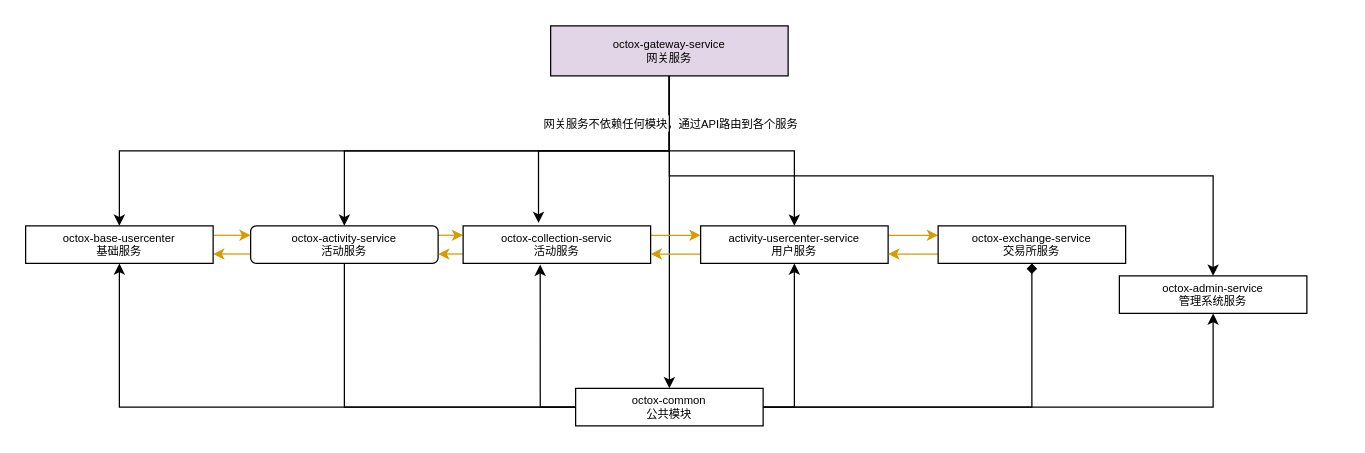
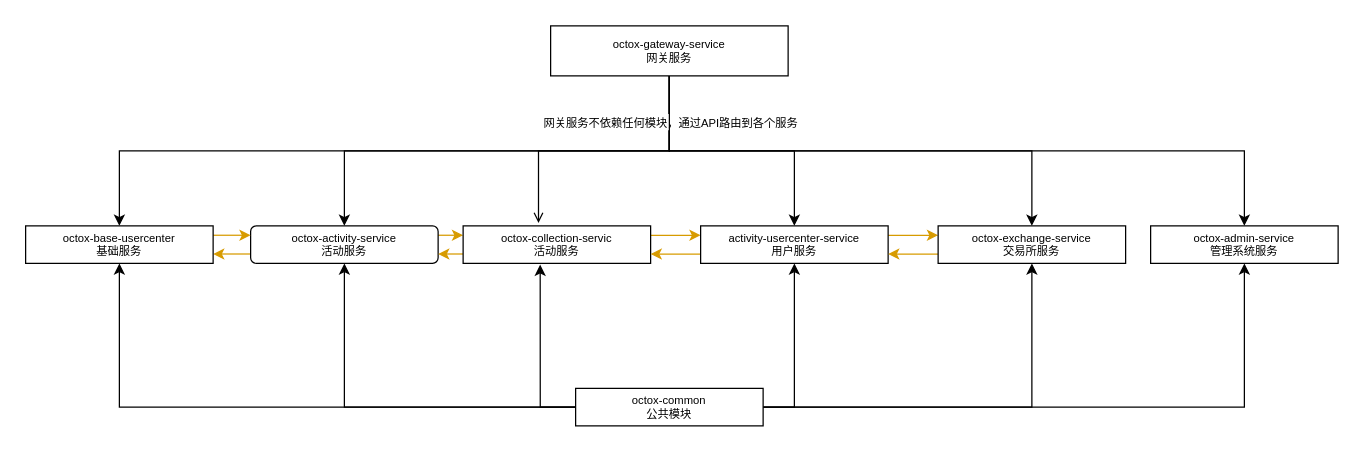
- <mxCell id="8" value="octox-gateway-service&lt;br&gt;网关服务" style="html=1;whiteSpace=wrap;fontSize=9;fillColor=#e1d5e7;" parent="1" vertex="1"><mxGeometry x="440" y="20" width="190" height="40" as="geometry" /></mxCell>
+ <mxCell id="8" value="octox-gateway-service&lt;br&gt;网关服务" style="html=1;whiteSpace=wrap;fontSize=9;" parent="1" vertex="1"><mxGeometry x="440" y="20" width="190" height="40" as="geometry" /></mxCell>
- <mxCell id="30" style="edgeStyle=orthogonalEdgeStyle;rounded=0;orthogonalLoop=1;jettySize=auto;html=1;exitX=0.5;exitY=1;exitDx=0;exitDy=0;entryX=0.402;entryY=-0.078;entryDx=0;entryDy=0;entryPerimeter=0;" parent="1" source="8" target="14" edge="1"><mxGeometry relative="1" as="geometry" /></mxCell>
+ <mxCell id="30" style="edgeStyle=orthogonalEdgeStyle;rounded=0;orthogonalLoop=1;jettySize=auto;html=1;exitX=0.5;exitY=1;exitDx=0;exitDy=0;entryX=0.402;entryY=-0.078;entryDx=0;entryDy=0;entryPerimeter=0;endArrow=open;" parent="1" source="8" target="14" edge="1"><mxGeometry relative="1" as="geometry" /></mxCell>
- <mxCell id="24" style="edgeStyle=orthogonalEdgeStyle;rounded=0;orthogonalLoop=1;jettySize=auto;html=1;exitX=0;exitY=0.5;exitDx=0;exitDy=0;entryX=0.5;entryY=1;entryDx=0;entryDy=0;endArrow=none;" parent="1" source="29" target="11" edge="1"><mxGeometry relative="1" as="geometry" /></mxCell>
+ <mxCell id="24" style="edgeStyle=orthogonalEdgeStyle;rounded=0;orthogonalLoop=1;jettySize=auto;html=1;exitX=0;exitY=0.5;exitDx=0;exitDy=0;entryX=0.5;entryY=1;entryDx=0;entryDy=0;" parent="1" source="29" target="11" edge="1"><mxGeometry relative="1" as="geometry" /></mxCell>
- <mxCell id="27" style="edgeStyle=orthogonalEdgeStyle;rounded=0;orthogonalLoop=1;jettySize=auto;html=1;exitX=1;exitY=0.5;exitDx=0;exitDy=0;entryX=0.5;entryY=1;entryDx=0;entryDy=0;endArrow=diamond;" parent="1" source="29" target="19" edge="1"><mxGeometry relative="1" as="geometry" /></mxCell>
+ <mxCell id="27" style="edgeStyle=orthogonalEdgeStyle;rounded=0;orthogonalLoop=1;jettySize=auto;html=1;exitX=1;exitY=0.5;exitDx=0;exitDy=0;entryX=0.5;entryY=1;entryDx=0;entryDy=0;" parent="1" source="29" target="19" edge="1"><mxGeometry relative="1" as="geometry" /></mxCell>
- <mxCell id="5" style="edgeStyle=orthogonalEdgeStyle;rounded=0;orthogonalLoop=1;jettySize=auto;html=1;exitX=0.5;exitY=1;exitDx=0;exitDy=0;" parent="1" source="8" target="29" edge="1"><mxGeometry relative="1" as="geometry" /></mxCell>
+ <mxCell id="5" style="edgeStyle=orthogonalEdgeStyle;rounded=0;orthogonalLoop=1;jettySize=auto;html=1;exitX=0.5;exitY=1;exitDx=0;exitDy=0;entryX=0.5;entryY=0;entryDx=0;entryDy=0;" parent="1" source="8" target="19" edge="1"><mxGeometry relative="1" as="geometry" /></mxCell>
- <mxCell id="22" value="octox-admin-service&lt;br&gt;管理系统服务" style="html=1;whiteSpace=wrap;fontSize=9;" parent="1" vertex="1"><mxGeometry x="895" y="220" width="150" height="30" as="geometry" /></mxCell>
+ <mxCell id="22" value="octox-admin-service&lt;br&gt;管理系统服务" style="html=1;whiteSpace=wrap;fontSize=9;" parent="1" vertex="1"><mxGeometry x="920" y="180" width="150" height="30" as="geometry" /></mxCell>
